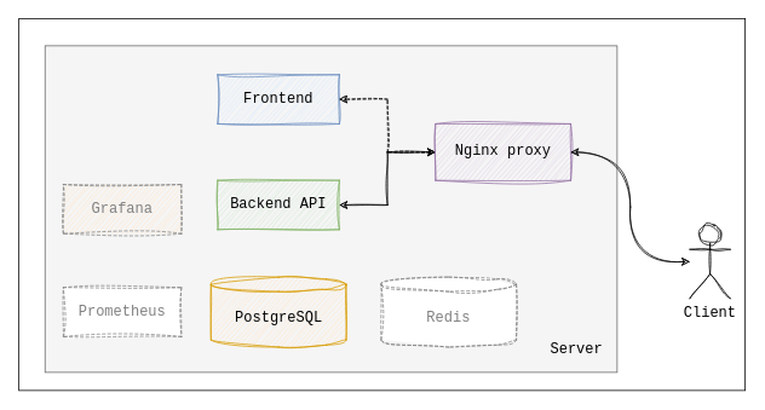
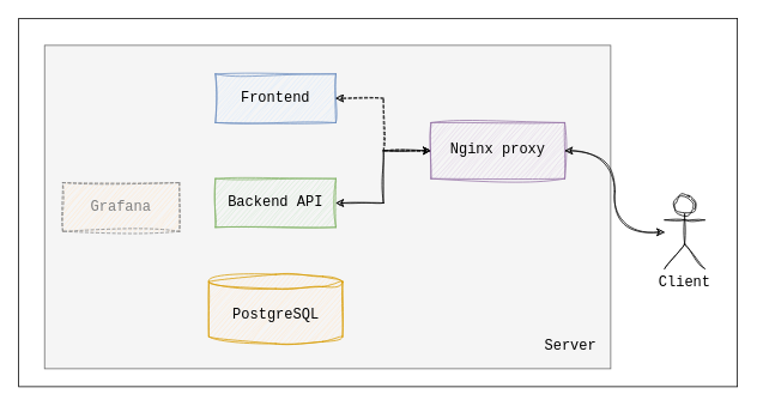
- <mxCell id="11" value="Client" style="shape=umlActor;verticalLabelPosition=bottom;verticalAlign=top;html=1;outlineConnect=0;sketch=1;curveFitting=1;jiggle=2;fontSize=16;fontFamily=Courier New;" vertex="1" parent="1"><mxGeometry x="758.998" y="247.349" width="44.681" height="81.268" as="geometry" /></mxCell>
+ <mxCell id="11" value="Client" style="shape=umlActor;verticalLabelPosition=bottom;verticalAlign=top;html=1;outlineConnect=0;sketch=1;curveFitting=1;jiggle=2;fontSize=16;fontFamily=Courier New;" vertex="1" parent="1"><mxGeometry x="738.998" y="217.349" width="44.681" height="81.268" as="geometry" /></mxCell>
- <mxCell id="13" value="Prometheus" style="rounded=0;whiteSpace=wrap;html=1;sketch=1;curveFitting=1;jiggle=2;dashed=1;strokeColor=#808080;fontColor=#808080;fontSize=16;fontFamily=Courier New;" vertex="1" parent="1"><mxGeometry x="69" y="316.51" width="130" height="54.18" as="geometry" /></mxCell>
- <mxCell id="14" value="Redis" style="shape=cylinder3;whiteSpace=wrap;html=1;boundedLbl=1;backgroundOutline=1;size=8.0;gradientColor=none;sketch=1;curveFitting=1;jiggle=2;dashed=1;strokeColor=#808080;fontColor=#808080;fontSize=16;fontFamily=Courier New;" vertex="1" parent="1"><mxGeometry x="419.001" y="304.997" width="148.936" height="77.205" as="geometry" /></mxCell>
